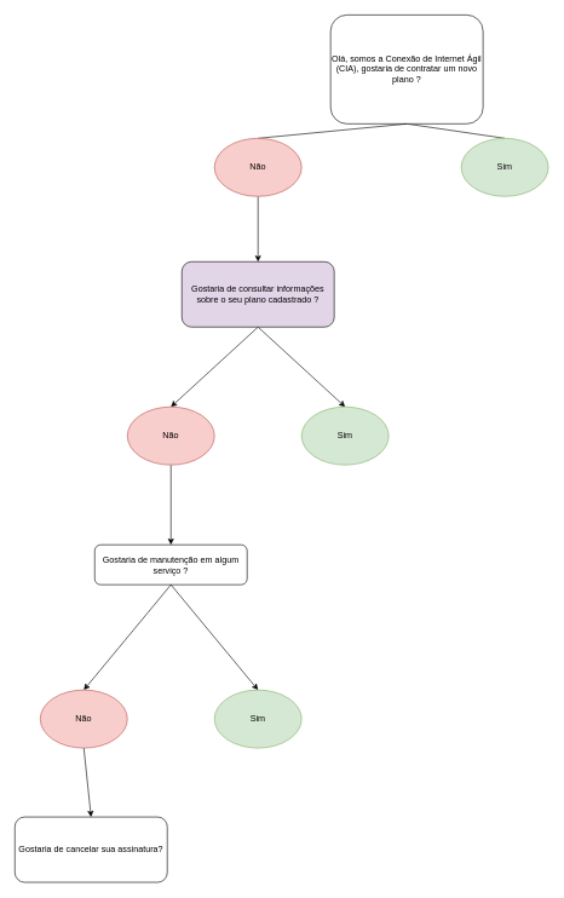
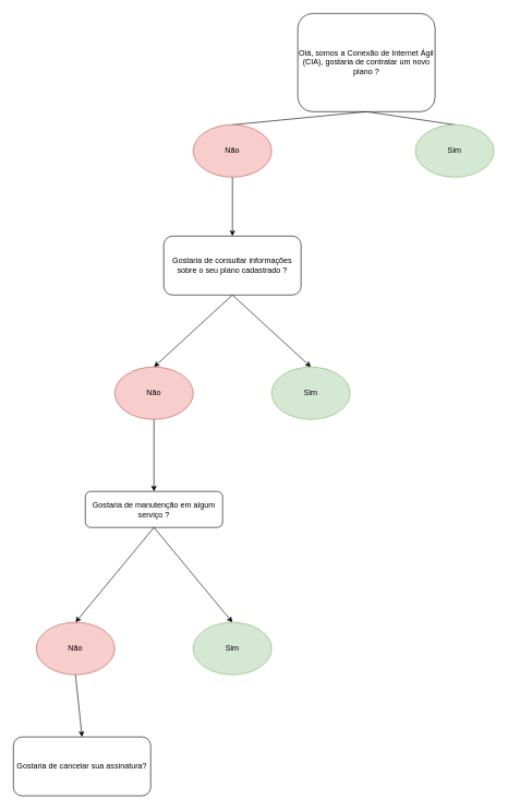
- <mxCell id="14" value="Gostaria de consultar informações sobre o seu plano cadastrado ?" style="rounded=1;whiteSpace=wrap;html=1;fillColor=#e1d5e7;" parent="1" vertex="1"><mxGeometry x="250" y="360" width="210" height="90" as="geometry" /></mxCell>
+ <mxCell id="14" value="Gostaria de consultar informações sobre o seu plano cadastrado ?" style="rounded=1;whiteSpace=wrap;html=1;" parent="1" vertex="1"><mxGeometry x="250" y="360" width="210" height="90" as="geometry" /></mxCell>
